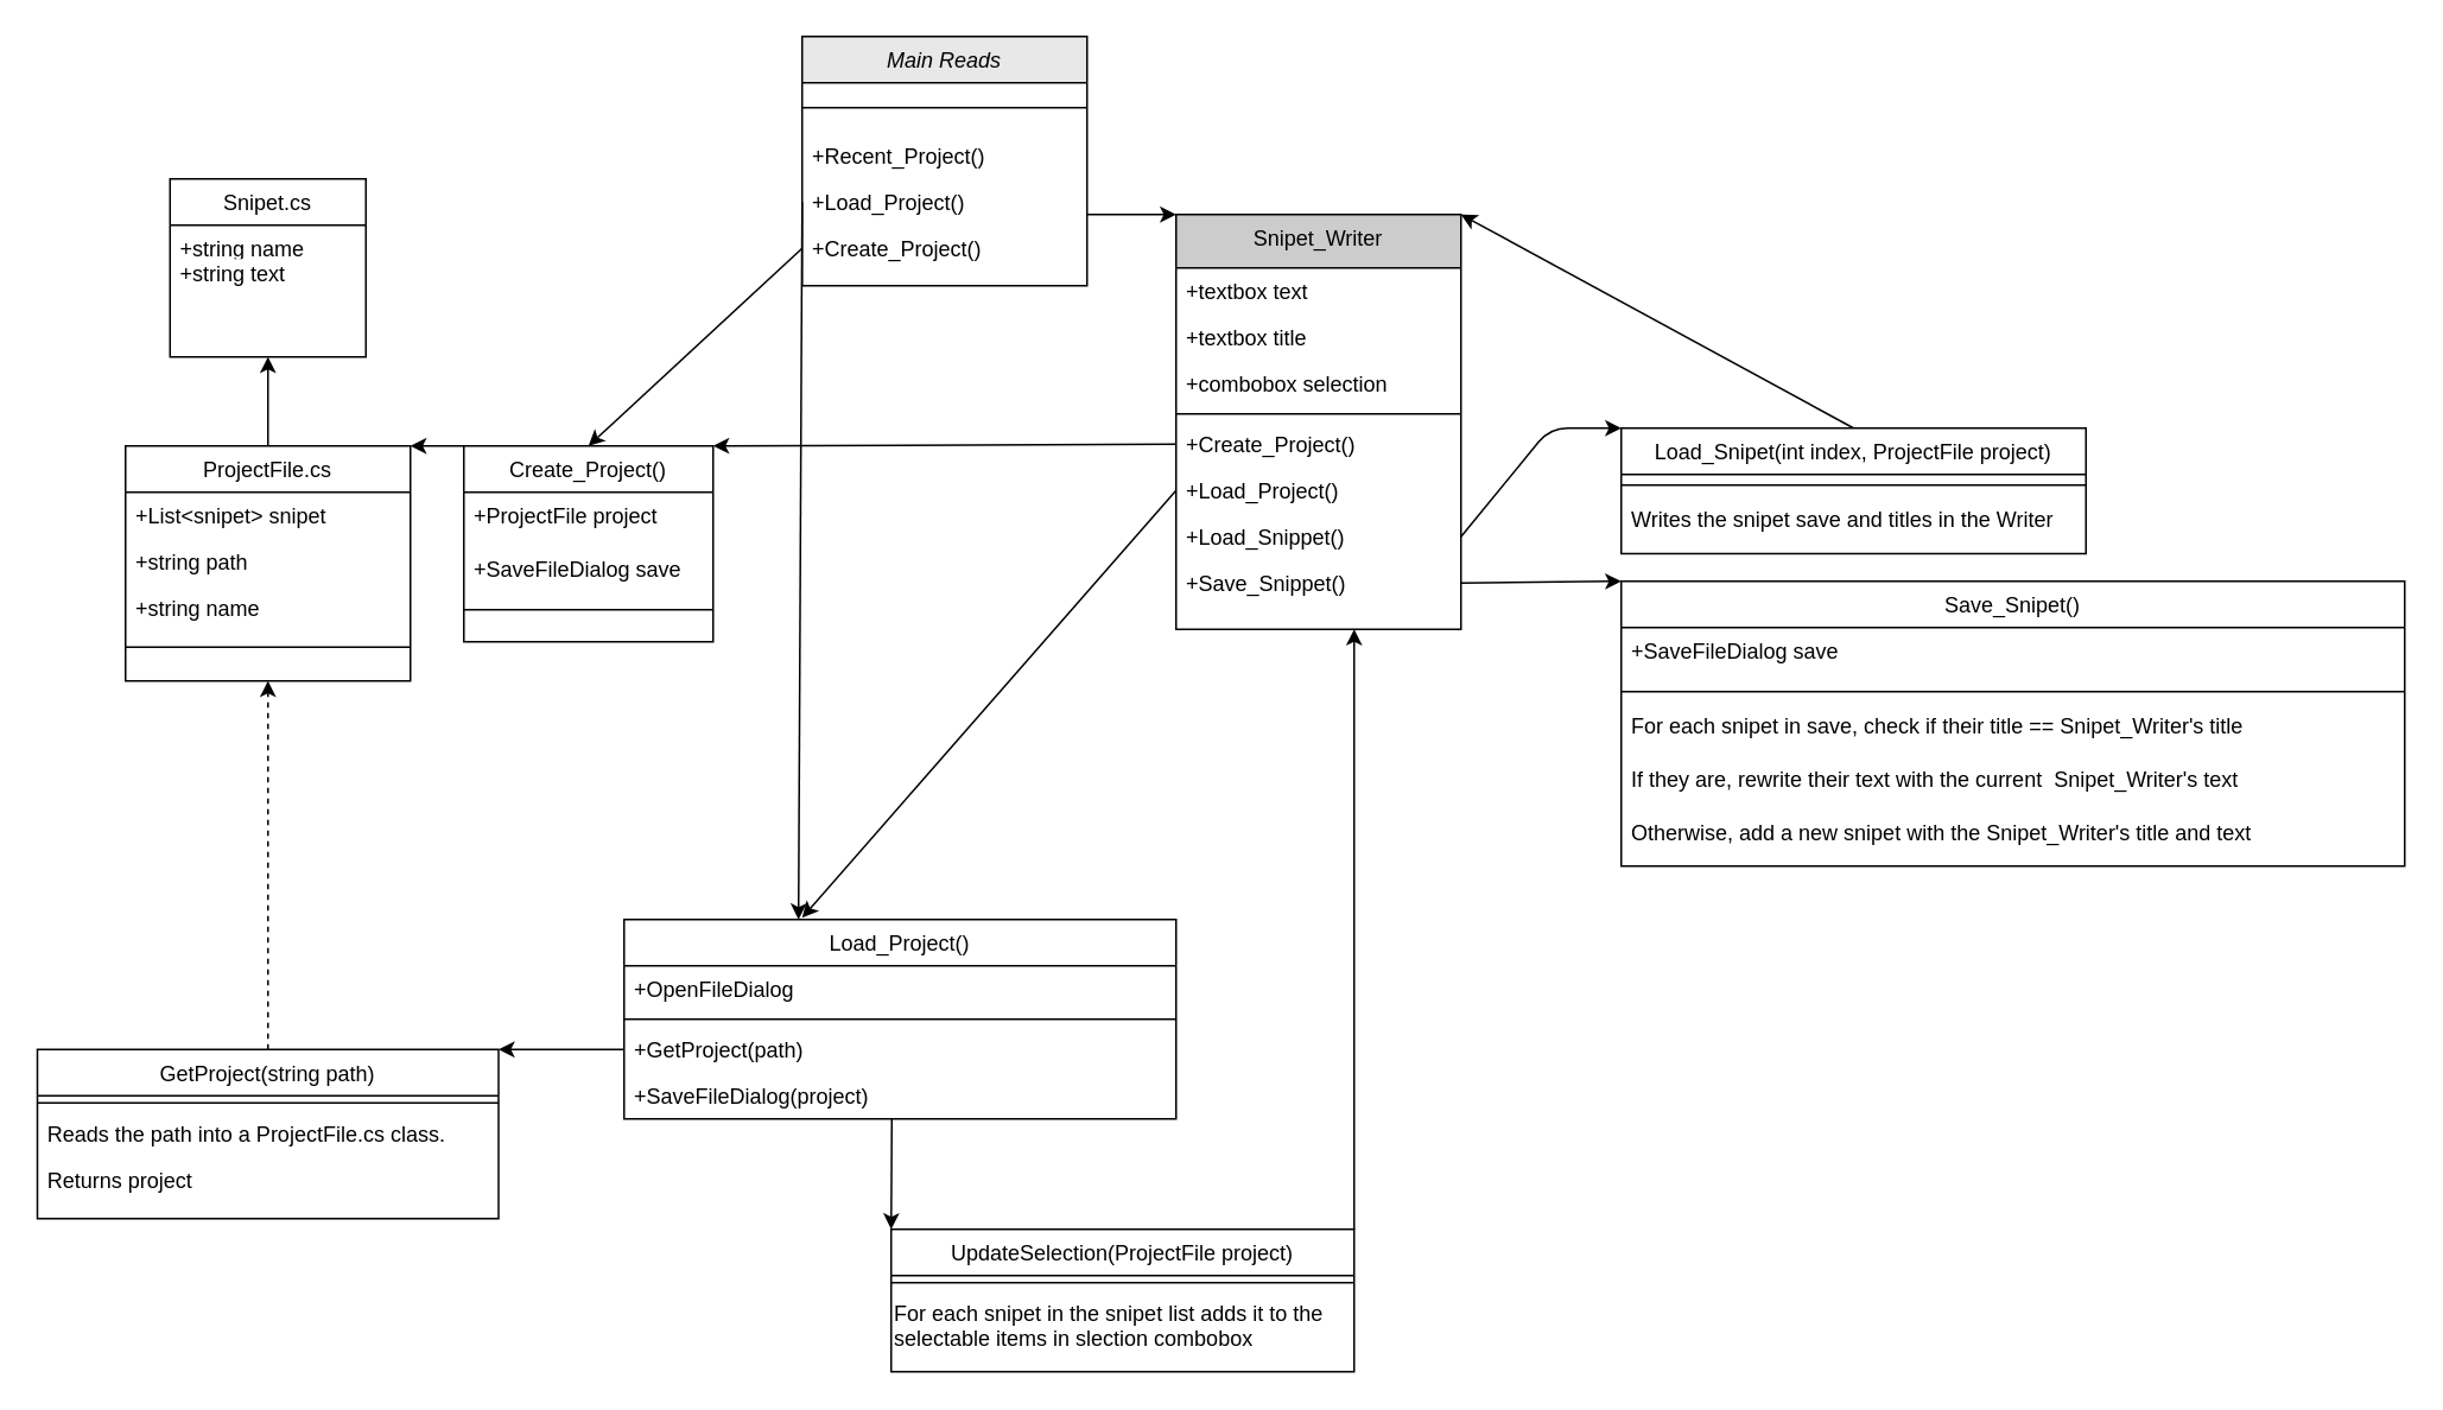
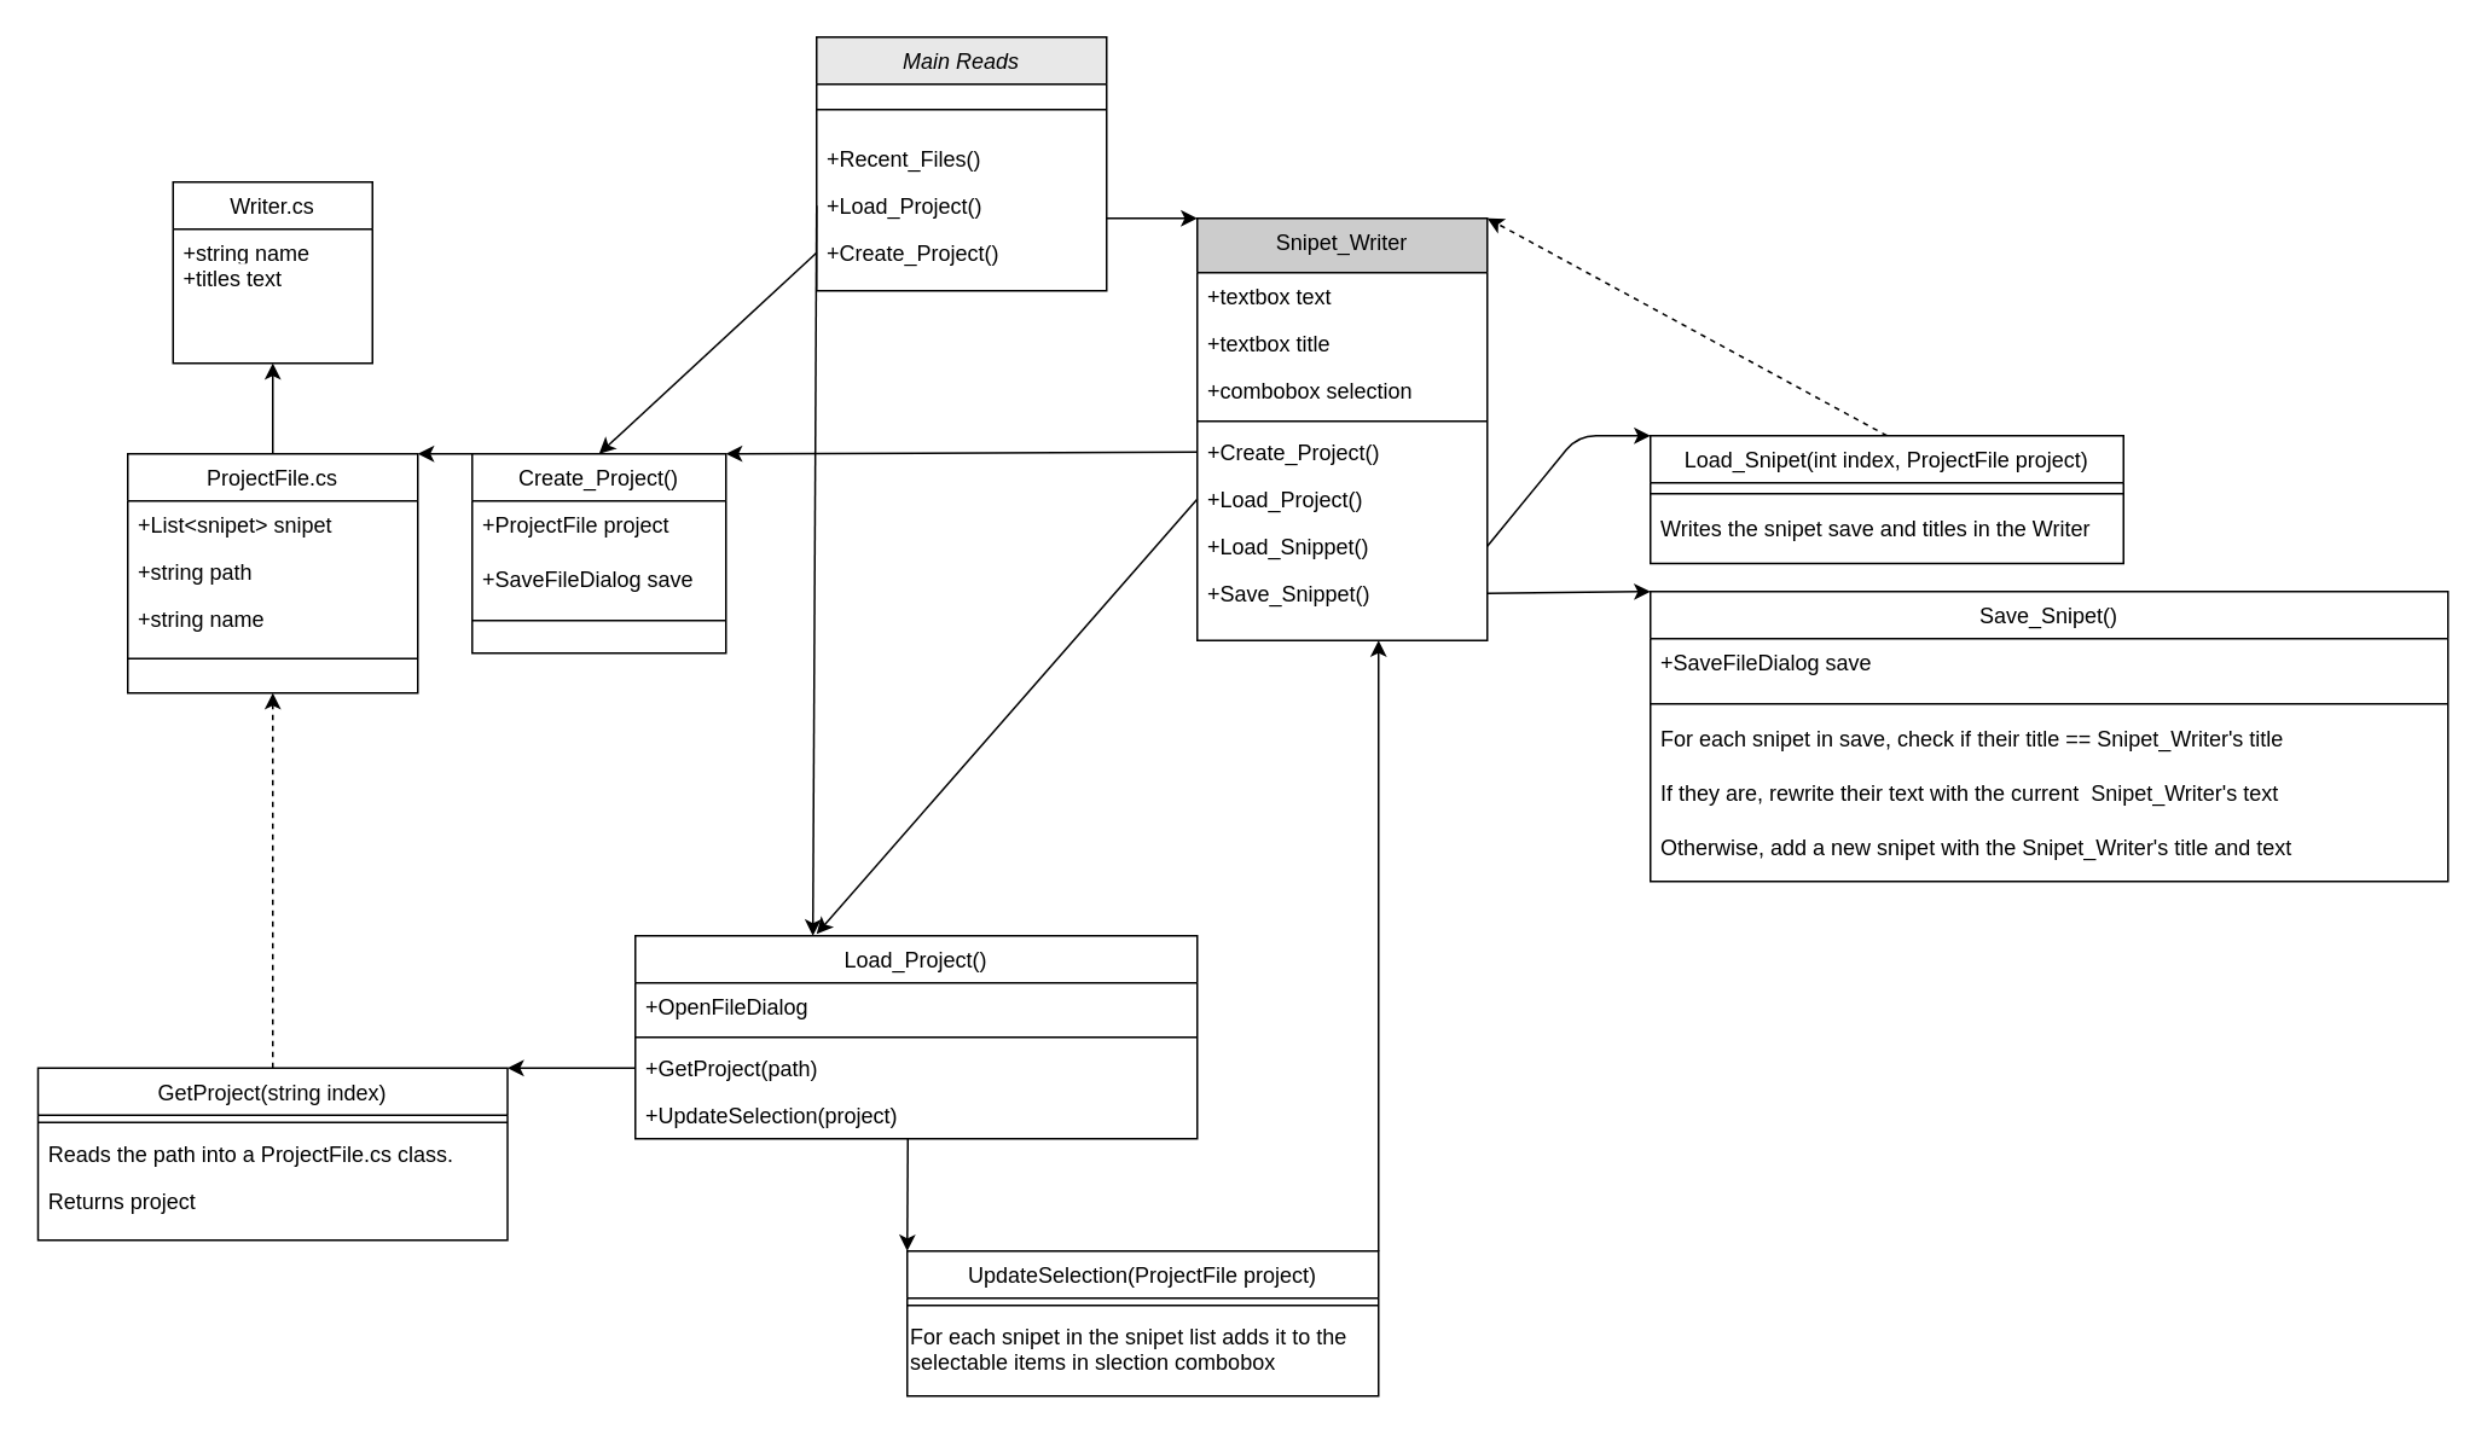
- <mxCell id="17" value="+Recent_Project()" style="text;align=left;verticalAlign=top;spacingLeft=4;spacingRight=4;overflow=hidden;rotatable=0;points=[[0,0.5],[1,0.5]];portConstraint=eastwest;rounded=0;shadow=0;html=0;" parent="15" vertex="1"><mxGeometry y="54" width="160" height="26" as="geometry" /></mxCell>
+ <mxCell id="17" value="+Recent_Files()" style="text;align=left;verticalAlign=top;spacingLeft=4;spacingRight=4;overflow=hidden;rotatable=0;points=[[0,0.5],[1,0.5]];portConstraint=eastwest;rounded=0;shadow=0;html=0;" parent="15" vertex="1"><mxGeometry y="54" width="160" height="26" as="geometry" /></mxCell>
- <mxCell id="49" value="Snipet.cs" style="swimlane;fontStyle=0;align=center;verticalAlign=top;childLayout=stackLayout;horizontal=1;startSize=26;horizontalStack=0;resizeParent=1;resizeLast=0;collapsible=1;marginBottom=0;rounded=0;shadow=0;strokeWidth=1;" vertex="1" parent="1"><mxGeometry x="95" y="100" width="110" height="100" as="geometry"><mxRectangle x="130" y="380" width="160" height="26" as="alternateBounds" /></mxGeometry></mxCell>
+ <mxCell id="49" value="Writer.cs" style="swimlane;fontStyle=0;align=center;verticalAlign=top;childLayout=stackLayout;horizontal=1;startSize=26;horizontalStack=0;resizeParent=1;resizeLast=0;collapsible=1;marginBottom=0;rounded=0;shadow=0;strokeWidth=1;" vertex="1" parent="1"><mxGeometry x="95" y="100" width="110" height="100" as="geometry"><mxRectangle x="130" y="380" width="160" height="26" as="alternateBounds" /></mxGeometry></mxCell>
- <mxCell id="51" value="+string text" style="text;align=left;verticalAlign=top;spacingLeft=4;spacingRight=4;overflow=hidden;rotatable=0;points=[[0,0.5],[1,0.5]];portConstraint=eastwest;" vertex="1" parent="49"><mxGeometry y="40" width="110" height="18" as="geometry" /></mxCell>
+ <mxCell id="51" value="+titles text" style="text;align=left;verticalAlign=top;spacingLeft=4;spacingRight=4;overflow=hidden;rotatable=0;points=[[0,0.5],[1,0.5]];portConstraint=eastwest;" vertex="1" parent="49"><mxGeometry y="40" width="110" height="18" as="geometry" /></mxCell>
- <mxCell id="7" value="" style="endArrow=classic;html=1;entryX=1;entryY=0;entryDx=0;entryDy=0;exitX=0.5;exitY=0;exitDx=0;exitDy=0;" edge="1" parent="1" source="26" target="35"><mxGeometry width="50" height="50" relative="1" as="geometry"><mxPoint x="1320" y="277" as="sourcePoint" /><mxPoint x="980" y="643" as="targetPoint" /></mxGeometry></mxCell>
+ <mxCell id="7" value="" style="endArrow=classic;html=1;entryX=1;entryY=0;entryDx=0;entryDy=0;exitX=0.5;exitY=0;exitDx=0;exitDy=0;dashed=1;" edge="1" parent="1" source="26" target="35"><mxGeometry width="50" height="50" relative="1" as="geometry"><mxPoint x="1320" y="277" as="sourcePoint" /><mxPoint x="980" y="643" as="targetPoint" /></mxGeometry></mxCell>
- <mxCell id="59" value="GetProject(string path)" style="swimlane;fontStyle=0;align=center;verticalAlign=top;childLayout=stackLayout;horizontal=1;startSize=26;horizontalStack=0;resizeParent=1;resizeLast=0;collapsible=1;marginBottom=0;rounded=0;shadow=0;strokeWidth=1;" vertex="1" parent="1"><mxGeometry x="20.5" y="589" width="259" height="95" as="geometry"><mxRectangle x="130" y="380" width="160" height="26" as="alternateBounds" /></mxGeometry></mxCell>
+ <mxCell id="59" value="GetProject(string index)" style="swimlane;fontStyle=0;align=center;verticalAlign=top;childLayout=stackLayout;horizontal=1;startSize=26;horizontalStack=0;resizeParent=1;resizeLast=0;collapsible=1;marginBottom=0;rounded=0;shadow=0;strokeWidth=1;" vertex="1" parent="1"><mxGeometry x="20.5" y="589" width="259" height="95" as="geometry"><mxRectangle x="130" y="380" width="160" height="26" as="alternateBounds" /></mxGeometry></mxCell>
- <mxCell id="24" value="+SaveFileDialog(project)" style="text;align=left;verticalAlign=top;spacingLeft=4;spacingRight=4;overflow=hidden;rotatable=0;points=[[0,0.5],[1,0.5]];portConstraint=eastwest;rounded=0;shadow=0;html=0;" vertex="1" parent="20"><mxGeometry y="86" width="310" height="26" as="geometry" /></mxCell>
+ <mxCell id="24" value="+UpdateSelection(project)" style="text;align=left;verticalAlign=top;spacingLeft=4;spacingRight=4;overflow=hidden;rotatable=0;points=[[0,0.5],[1,0.5]];portConstraint=eastwest;rounded=0;shadow=0;html=0;" vertex="1" parent="20"><mxGeometry y="86" width="310" height="26" as="geometry" /></mxCell>
